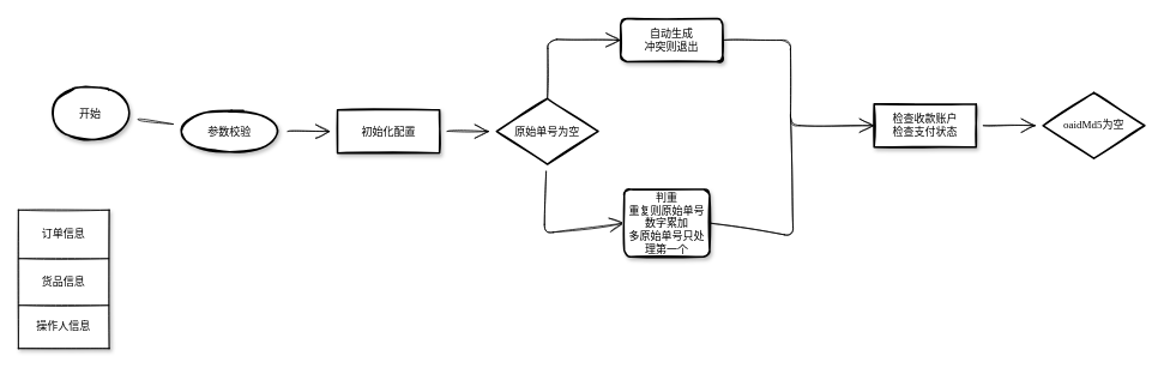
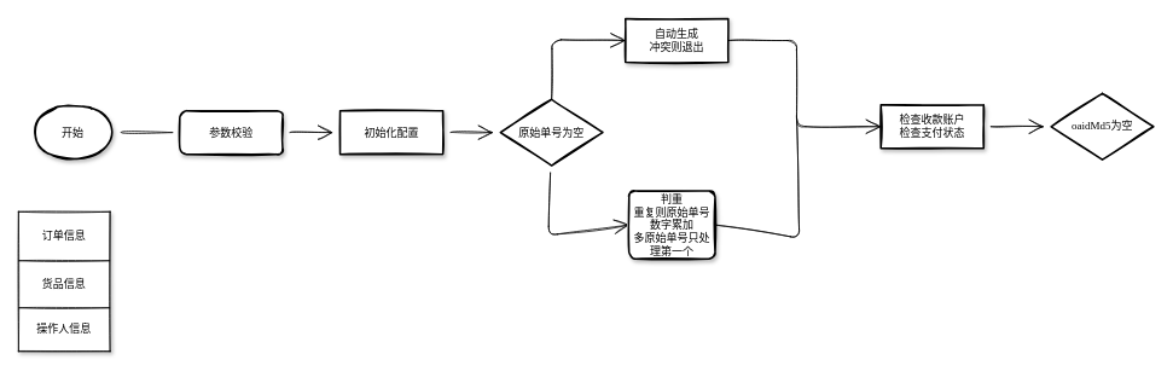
- <mxCell id="21" value="自动生成&lt;br&gt;冲突则退出" style="rounded=1;whiteSpace=wrap;html=1;absoluteArcSize=1;arcSize=14;strokeWidth=2;shadow=1;sketch=1;hachureGap=4;fontFamily=Architects Daughter;fontSource=https%3A%2F%2Ffonts.googleapis.com%2Fcss%3Ffamily%3DArchitects%2BDaughter;" vertex="1" parent="1"><mxGeometry x="690" y="20" width="113.5" height="48" as="geometry" /></mxCell>
+ <mxCell id="21" value="自动生成&lt;br&gt;冲突则退出" style="whiteSpace=wrap;html=1;absoluteArcSize=1;arcSize=14;strokeWidth=2;shadow=1;sketch=1;hachureGap=4;fontFamily=Architects Daughter;fontSource=https%3A%2F%2Ffonts.googleapis.com%2Fcss%3Ffamily%3DArchitects%2BDaughter;rounded=0;" vertex="1" parent="1"><mxGeometry x="690" y="20" width="113.5" height="48" as="geometry" /></mxCell>
- <mxCell id="3" value="开始" style="strokeWidth=2;html=1;shape=mxgraph.flowchart.start_1;whiteSpace=wrap;hachureGap=4;sketch=1;shadow=1;" vertex="1" parent="1"><mxGeometry x="55" y="97" width="90" height="57" as="geometry" /></mxCell>
+ <mxCell id="3" value="开始" style="strokeWidth=2;html=1;shape=mxgraph.flowchart.start_1;whiteSpace=wrap;hachureGap=4;sketch=1;shadow=1;" vertex="1" parent="1"><mxGeometry x="35" y="117" width="90" height="57" as="geometry" /></mxCell>
- <mxCell id="12" value="参数校验" style="ellipse;whiteSpace=wrap;html=1;absoluteArcSize=1;arcSize=14;strokeWidth=2;shadow=1;sketch=1;hachureGap=4;fontFamily=Architects Daughter;fontSource=https%3A%2F%2Ffonts.googleapis.com%2Fcss%3Ffamily%3DArchitects%2BDaughter;" vertex="1" parent="1"><mxGeometry x="198" y="121.5" width="113.5" height="48" as="geometry" /></mxCell>
+ <mxCell id="12" value="参数校验" style="rounded=1;whiteSpace=wrap;html=1;absoluteArcSize=1;arcSize=14;strokeWidth=2;shadow=1;sketch=1;hachureGap=4;fontFamily=Architects Daughter;fontSource=https%3A%2F%2Ffonts.googleapis.com%2Fcss%3Ffamily%3DArchitects%2BDaughter;" vertex="1" parent="1"><mxGeometry x="198" y="121.5" width="113.5" height="48" as="geometry" /></mxCell>
